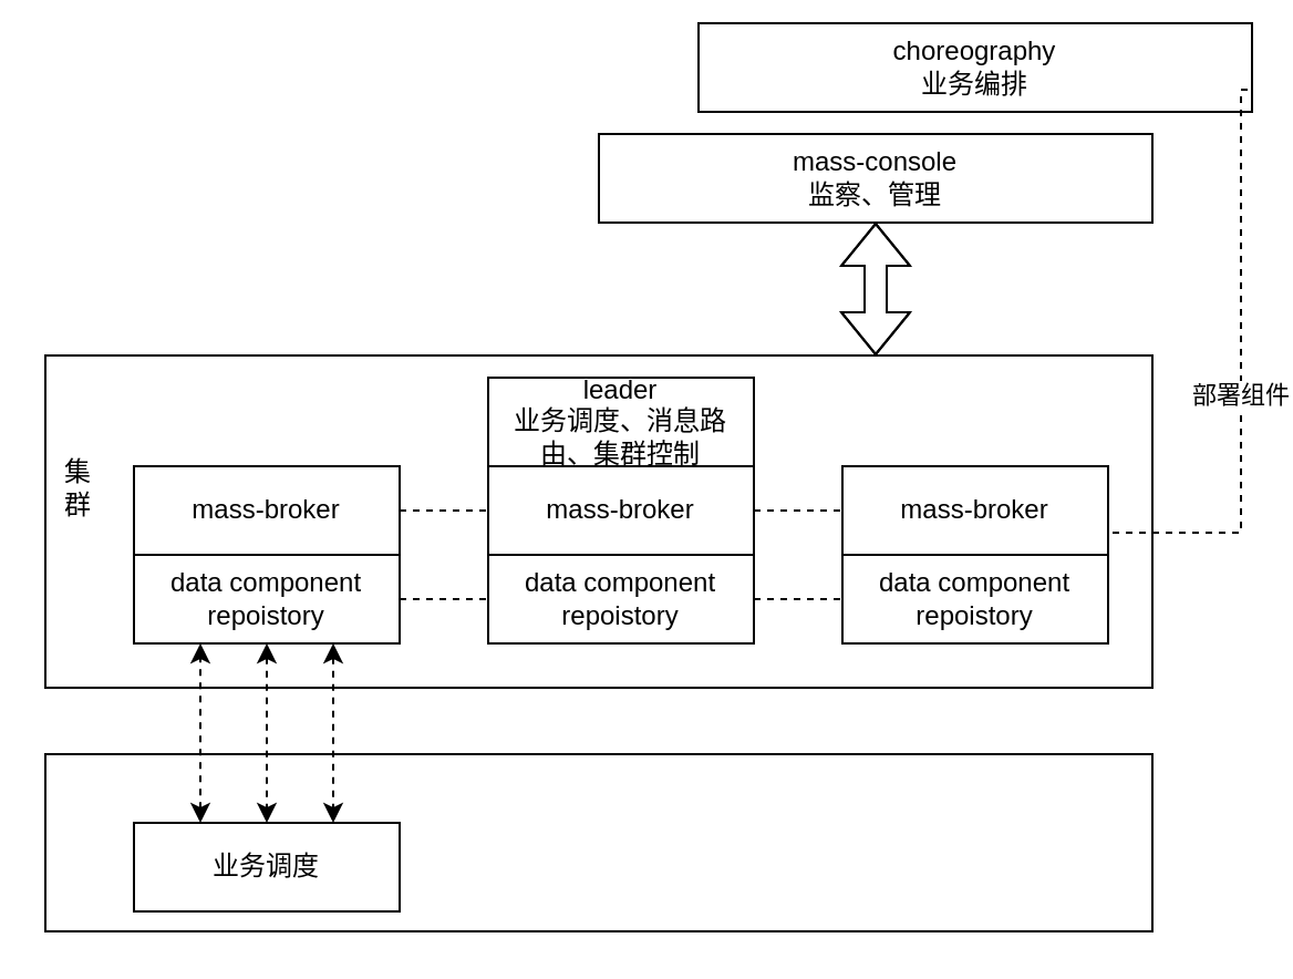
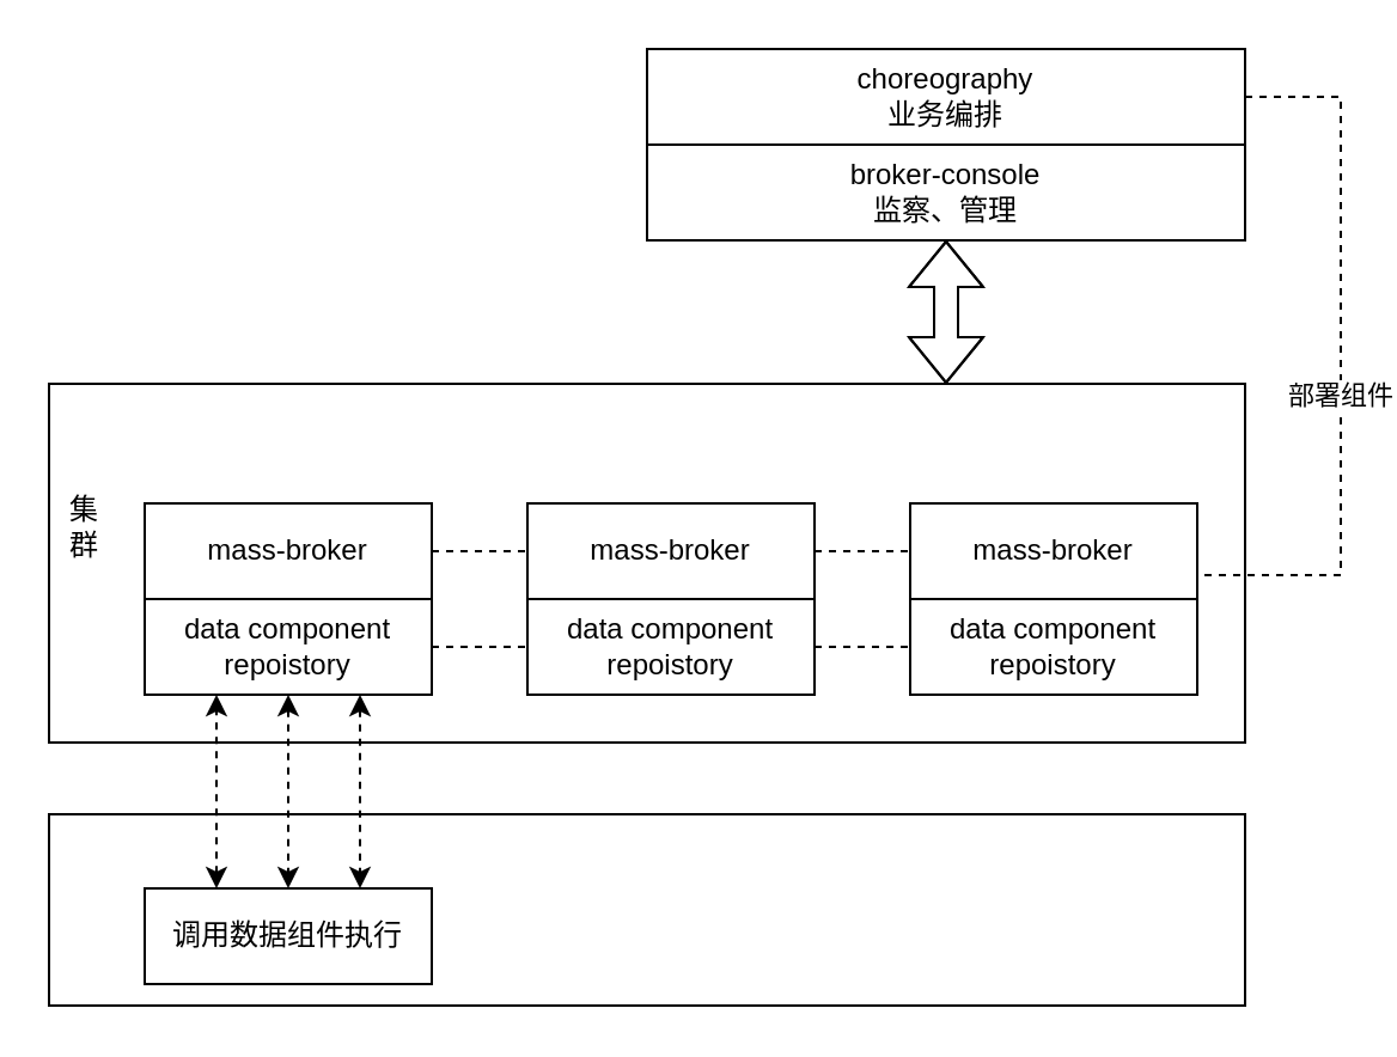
- <mxCell id="21" value="choreography&lt;br&gt;业务编排&lt;br&gt;" style="rounded=0;whiteSpace=wrap;html=1;fillColor=none;gradientColor=none;align=center;" parent="1" vertex="1"><mxGeometry x="315" y="10" width="250" height="40" as="geometry" /></mxCell>
+ <mxCell id="21" value="choreography&lt;br&gt;业务编排&lt;br&gt;" style="rounded=0;whiteSpace=wrap;html=1;fillColor=none;gradientColor=none;align=center;" parent="1" vertex="1"><mxGeometry x="270" y="20" width="250" height="40" as="geometry" /></mxCell>
- <mxCell id="23" value="mass-console&lt;br&gt;监察、管理&lt;br&gt;" style="rounded=0;whiteSpace=wrap;html=1;fillColor=none;gradientColor=none;align=center;" parent="1" vertex="1"><mxGeometry x="270" y="60" width="250" height="40" as="geometry" /></mxCell>
+ <mxCell id="23" value="broker-console&lt;br&gt;监察、管理&lt;br&gt;" style="rounded=0;whiteSpace=wrap;html=1;fillColor=none;gradientColor=none;align=center;" parent="1" vertex="1"><mxGeometry x="270" y="60" width="250" height="40" as="geometry" /></mxCell>
- <mxCell id="19" value="leader&lt;br&gt;业务调度、消息路由、集群控制&lt;br&gt;" style="rounded=0;whiteSpace=wrap;html=1;fillColor=none;gradientColor=none;align=center;" parent="1" vertex="1"><mxGeometry x="220" y="170" width="120" height="40" as="geometry" /></mxCell>
- <mxCell id="18" value="业务调度" style="rounded=0;whiteSpace=wrap;html=1;fillColor=none;gradientColor=none;align=center;" parent="1" vertex="1"><mxGeometry x="60" y="371" width="120" height="40" as="geometry" /></mxCell>
+ <mxCell id="18" value="调用数据组件执行" style="rounded=0;whiteSpace=wrap;html=1;fillColor=none;gradientColor=none;align=center;" parent="1" vertex="1"><mxGeometry x="60" y="371" width="120" height="40" as="geometry" /></mxCell>
